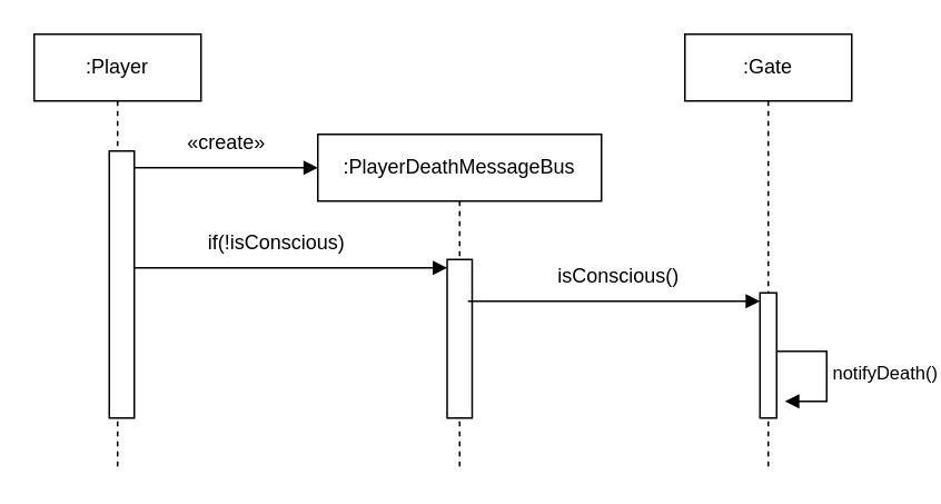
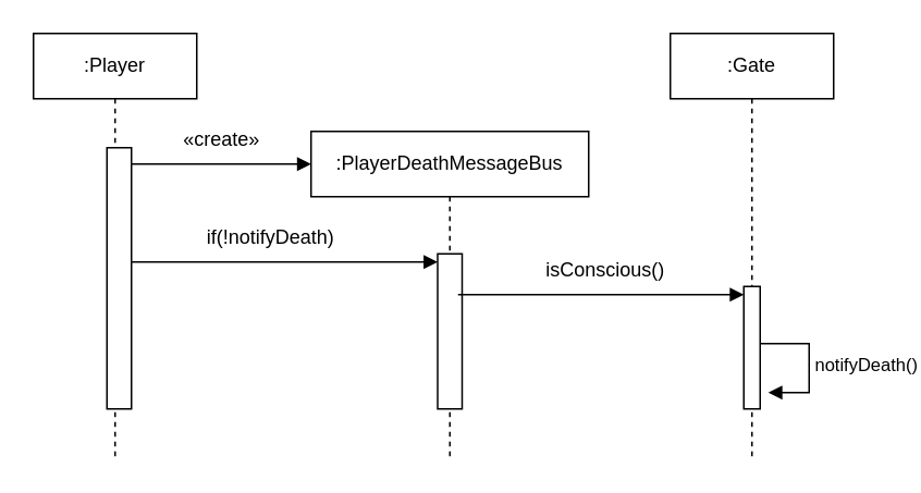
- <mxCell id="11" value="if(!isConscious)" style="text;html=1;align=center;verticalAlign=middle;resizable=0;points=[];autosize=1;strokeColor=none;fillColor=none;" vertex="1" parent="1"><mxGeometry x="110" y="130" width="110" height="30" as="geometry" /></mxCell>
+ <mxCell id="11" value="if(!notifyDeath)" style="text;html=1;align=center;verticalAlign=middle;resizable=0;points=[];autosize=1;strokeColor=none;fillColor=none;" vertex="1" parent="1"><mxGeometry x="110" y="130" width="110" height="30" as="geometry" /></mxCell>
